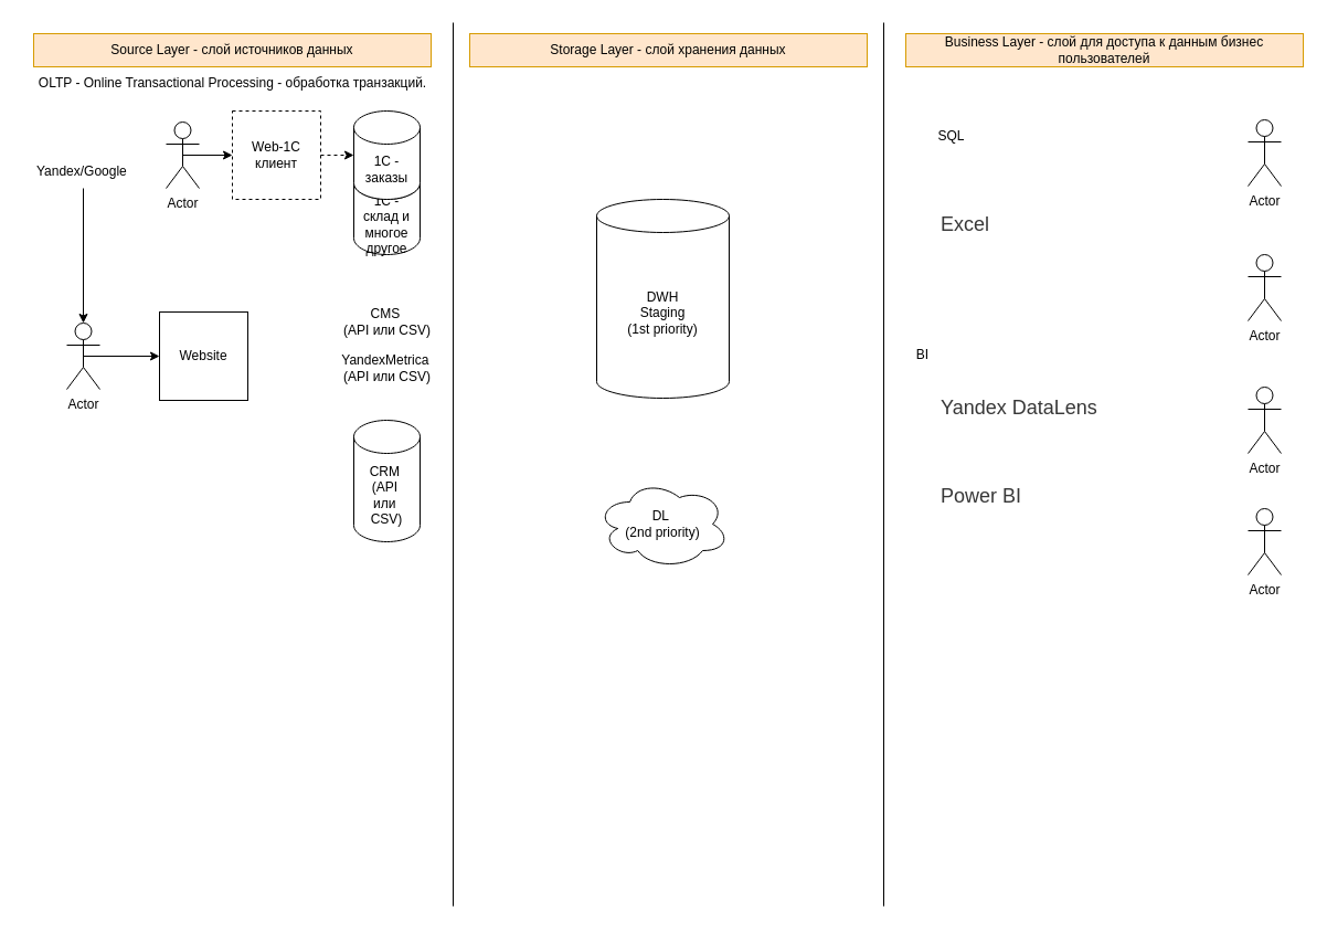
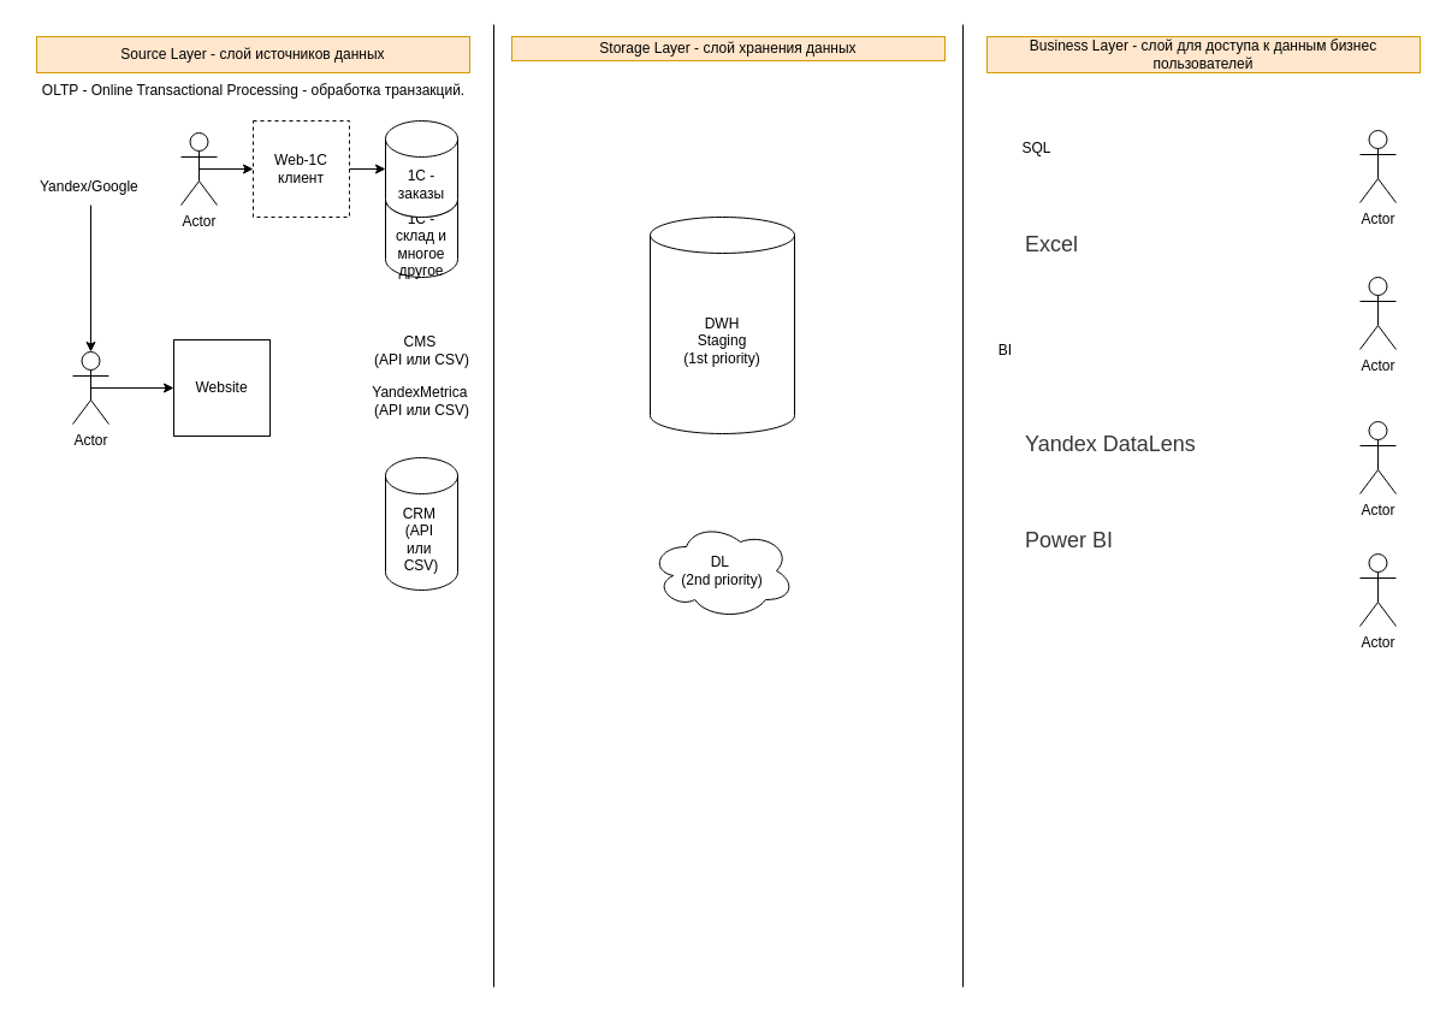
- <mxCell id="4" value="&lt;div&gt;Storage Layer - слой хранения данных&lt;/div&gt;" style="text;html=1;align=center;verticalAlign=middle;whiteSpace=wrap;rounded=0;fillColor=#ffe6cc;strokeColor=#d79b00;" parent="1" vertex="1"><mxGeometry x="425" y="30" width="360" height="30" as="geometry" /></mxCell>
+ <mxCell id="4" value="&lt;div&gt;Storage Layer - слой хранения данных&lt;/div&gt;" style="text;html=1;align=center;verticalAlign=middle;whiteSpace=wrap;rounded=0;fillColor=#ffe6cc;strokeColor=#d79b00;" parent="1" vertex="1"><mxGeometry x="425" y="30" width="360" height="20" as="geometry" /></mxCell>
- <mxCell id="18" value="" style="endArrow=classic;html=1;rounded=0;exitX=1;exitY=0.5;exitDx=0;exitDy=0;entryX=0;entryY=0.5;entryDx=0;entryDy=0;entryPerimeter=0;dashed=1;" edge="1" parent="1" source="17" target="23"><mxGeometry width="50" height="50" relative="1" as="geometry"><mxPoint x="270" y="470" as="sourcePoint" /><mxPoint x="320" y="140" as="targetPoint" /></mxGeometry></mxCell>
+ <mxCell id="18" value="" style="endArrow=classic;html=1;rounded=0;exitX=1;exitY=0.5;exitDx=0;exitDy=0;entryX=0;entryY=0.5;entryDx=0;entryDy=0;entryPerimeter=0;" edge="1" parent="1" source="17" target="23"><mxGeometry width="50" height="50" relative="1" as="geometry"><mxPoint x="270" y="470" as="sourcePoint" /><mxPoint x="320" y="140" as="targetPoint" /></mxGeometry></mxCell>
- <mxCell id="28" value="BI" style="text;html=1;align=center;verticalAlign=middle;resizable=0;points=[];autosize=1;strokeColor=none;fillColor=none;" vertex="1" parent="1"><mxGeometry x="820" y="306" width="30" height="30" as="geometry" /></mxCell>
+ <mxCell id="28" value="BI" style="text;html=1;align=center;verticalAlign=middle;resizable=0;points=[];autosize=1;strokeColor=none;fillColor=none;" vertex="1" parent="1"><mxGeometry x="820" y="276" width="30" height="30" as="geometry" /></mxCell>
